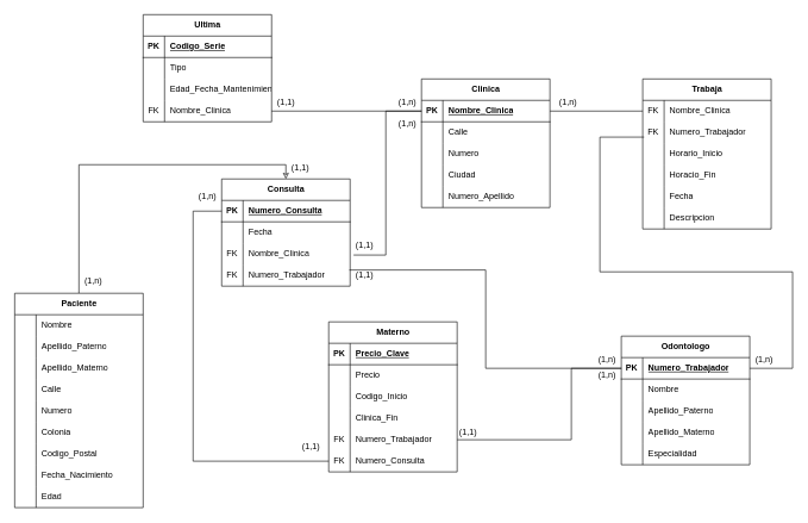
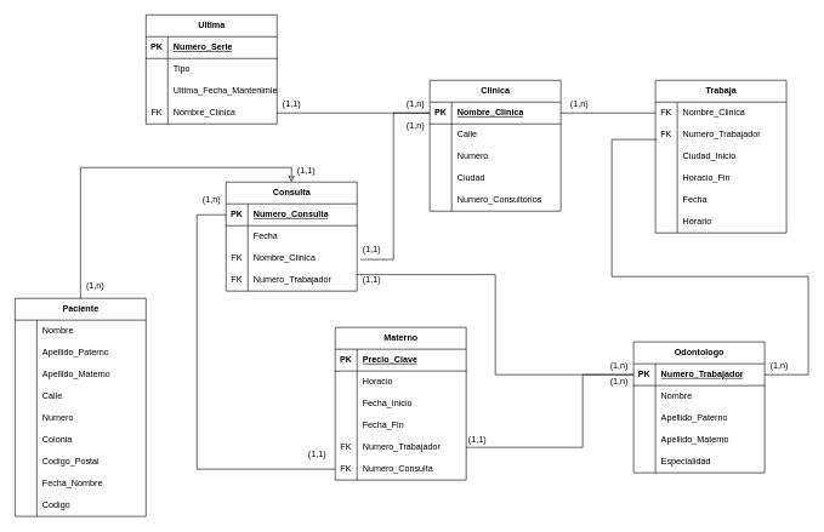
- <mxCell id="63" value="Codigo_Serie" style="shape=partialRectangle;connectable=0;fillColor=none;top=0;left=0;bottom=0;right=0;align=left;spacingLeft=6;fontStyle=5;overflow=hidden;whiteSpace=wrap;html=1;" parent="61" vertex="1"><mxGeometry x="30" width="150" height="30" as="geometry"><mxRectangle width="150" height="30" as="alternateBounds" /></mxGeometry></mxCell>
+ <mxCell id="63" value="Numero_Serie" style="shape=partialRectangle;connectable=0;fillColor=none;top=0;left=0;bottom=0;right=0;align=left;spacingLeft=6;fontStyle=5;overflow=hidden;whiteSpace=wrap;html=1;" parent="61" vertex="1"><mxGeometry x="30" width="150" height="30" as="geometry"><mxRectangle width="150" height="30" as="alternateBounds" /></mxGeometry></mxCell>
- <mxCell id="69" value="&lt;div&gt;Edad_Fecha_Mantenimiento&lt;/div&gt;" style="shape=partialRectangle;connectable=0;fillColor=none;top=0;left=0;bottom=0;right=0;align=left;spacingLeft=6;overflow=hidden;whiteSpace=wrap;html=1;" parent="67" vertex="1"><mxGeometry x="30" width="150" height="30" as="geometry"><mxRectangle width="150" height="30" as="alternateBounds" /></mxGeometry></mxCell>
+ <mxCell id="69" value="&lt;div&gt;Ultima_Fecha_Mantenimiento&lt;/div&gt;" style="shape=partialRectangle;connectable=0;fillColor=none;top=0;left=0;bottom=0;right=0;align=left;spacingLeft=6;overflow=hidden;whiteSpace=wrap;html=1;" parent="67" vertex="1"><mxGeometry x="30" width="150" height="30" as="geometry"><mxRectangle width="150" height="30" as="alternateBounds" /></mxGeometry></mxCell>
- <mxCell id="119" value="Horario_Inicio" style="shape=partialRectangle;connectable=0;fillColor=none;top=0;left=0;bottom=0;right=0;align=left;spacingLeft=6;overflow=hidden;whiteSpace=wrap;html=1;" parent="117" vertex="1"><mxGeometry x="30" width="150" height="30" as="geometry"><mxRectangle width="150" height="30" as="alternateBounds" /></mxGeometry></mxCell>
+ <mxCell id="119" value="Ciudad_Inicio" style="shape=partialRectangle;connectable=0;fillColor=none;top=0;left=0;bottom=0;right=0;align=left;spacingLeft=6;overflow=hidden;whiteSpace=wrap;html=1;" parent="117" vertex="1"><mxGeometry x="30" width="150" height="30" as="geometry"><mxRectangle width="150" height="30" as="alternateBounds" /></mxGeometry></mxCell>
- <mxCell id="59" value="Numero_Apellido" style="shape=partialRectangle;connectable=0;fillColor=none;top=0;left=0;bottom=0;right=0;align=left;spacingLeft=6;overflow=hidden;whiteSpace=wrap;html=1;" parent="57" vertex="1"><mxGeometry x="30" width="150" height="30" as="geometry"><mxRectangle width="150" height="30" as="alternateBounds" /></mxGeometry></mxCell>
+ <mxCell id="59" value="Numero_Consultorios" style="shape=partialRectangle;connectable=0;fillColor=none;top=0;left=0;bottom=0;right=0;align=left;spacingLeft=6;overflow=hidden;whiteSpace=wrap;html=1;" parent="57" vertex="1"><mxGeometry x="30" width="150" height="30" as="geometry"><mxRectangle width="150" height="30" as="alternateBounds" /></mxGeometry></mxCell>
- <mxCell id="128" value="Descripcion" style="shape=partialRectangle;connectable=0;fillColor=none;top=0;left=0;bottom=0;right=0;align=left;spacingLeft=6;overflow=hidden;whiteSpace=wrap;html=1;" parent="126" vertex="1"><mxGeometry x="30" width="150" height="30" as="geometry"><mxRectangle width="150" height="30" as="alternateBounds" /></mxGeometry></mxCell>
+ <mxCell id="128" value="Horario" style="shape=partialRectangle;connectable=0;fillColor=none;top=0;left=0;bottom=0;right=0;align=left;spacingLeft=6;overflow=hidden;whiteSpace=wrap;html=1;" parent="126" vertex="1"><mxGeometry x="30" width="150" height="30" as="geometry"><mxRectangle width="150" height="30" as="alternateBounds" /></mxGeometry></mxCell>
- <mxCell id="95" value="Precio" style="shape=partialRectangle;connectable=0;fillColor=none;top=0;left=0;bottom=0;right=0;align=left;spacingLeft=6;overflow=hidden;whiteSpace=wrap;html=1;" parent="93" vertex="1"><mxGeometry x="30" width="150" height="30" as="geometry"><mxRectangle width="150" height="30" as="alternateBounds" /></mxGeometry></mxCell>
+ <mxCell id="95" value="Horacio" style="shape=partialRectangle;connectable=0;fillColor=none;top=0;left=0;bottom=0;right=0;align=left;spacingLeft=6;overflow=hidden;whiteSpace=wrap;html=1;" parent="93" vertex="1"><mxGeometry x="30" width="150" height="30" as="geometry"><mxRectangle width="150" height="30" as="alternateBounds" /></mxGeometry></mxCell>
- <mxCell id="98" value="Codigo_Inicio" style="shape=partialRectangle;connectable=0;fillColor=none;top=0;left=0;bottom=0;right=0;align=left;spacingLeft=6;overflow=hidden;whiteSpace=wrap;html=1;" parent="96" vertex="1"><mxGeometry x="30" width="150" height="30" as="geometry"><mxRectangle width="150" height="30" as="alternateBounds" /></mxGeometry></mxCell>
+ <mxCell id="98" value="Fecha_Inicio" style="shape=partialRectangle;connectable=0;fillColor=none;top=0;left=0;bottom=0;right=0;align=left;spacingLeft=6;overflow=hidden;whiteSpace=wrap;html=1;" parent="96" vertex="1"><mxGeometry x="30" width="150" height="30" as="geometry"><mxRectangle width="150" height="30" as="alternateBounds" /></mxGeometry></mxCell>
- <mxCell id="101" value="Clinica_Fin" style="shape=partialRectangle;connectable=0;fillColor=none;top=0;left=0;bottom=0;right=0;align=left;spacingLeft=6;overflow=hidden;whiteSpace=wrap;html=1;" parent="99" vertex="1"><mxGeometry x="30" width="150" height="30" as="geometry"><mxRectangle width="150" height="30" as="alternateBounds" /></mxGeometry></mxCell>
+ <mxCell id="101" value="Fecha_Fin" style="shape=partialRectangle;connectable=0;fillColor=none;top=0;left=0;bottom=0;right=0;align=left;spacingLeft=6;overflow=hidden;whiteSpace=wrap;html=1;" parent="99" vertex="1"><mxGeometry x="30" width="150" height="30" as="geometry"><mxRectangle width="150" height="30" as="alternateBounds" /></mxGeometry></mxCell>
- <mxCell id="27" value="Fecha_Nacimiento" style="shape=partialRectangle;connectable=0;fillColor=none;top=0;left=0;bottom=0;right=0;align=left;spacingLeft=6;overflow=hidden;whiteSpace=wrap;html=1;" parent="25" vertex="1"><mxGeometry x="30" width="150" height="30" as="geometry"><mxRectangle width="150" height="30" as="alternateBounds" /></mxGeometry></mxCell>
+ <mxCell id="27" value="Fecha_Nombre" style="shape=partialRectangle;connectable=0;fillColor=none;top=0;left=0;bottom=0;right=0;align=left;spacingLeft=6;overflow=hidden;whiteSpace=wrap;html=1;" parent="25" vertex="1"><mxGeometry x="30" width="150" height="30" as="geometry"><mxRectangle width="150" height="30" as="alternateBounds" /></mxGeometry></mxCell>
- <mxCell id="30" value="Edad" style="shape=partialRectangle;connectable=0;fillColor=none;top=0;left=0;bottom=0;right=0;align=left;spacingLeft=6;overflow=hidden;whiteSpace=wrap;html=1;" parent="28" vertex="1"><mxGeometry x="30" width="150" height="30" as="geometry"><mxRectangle width="150" height="30" as="alternateBounds" /></mxGeometry></mxCell>
+ <mxCell id="30" value="Codigo" style="shape=partialRectangle;connectable=0;fillColor=none;top=0;left=0;bottom=0;right=0;align=left;spacingLeft=6;overflow=hidden;whiteSpace=wrap;html=1;" parent="28" vertex="1"><mxGeometry x="30" width="150" height="30" as="geometry"><mxRectangle width="150" height="30" as="alternateBounds" /></mxGeometry></mxCell>
